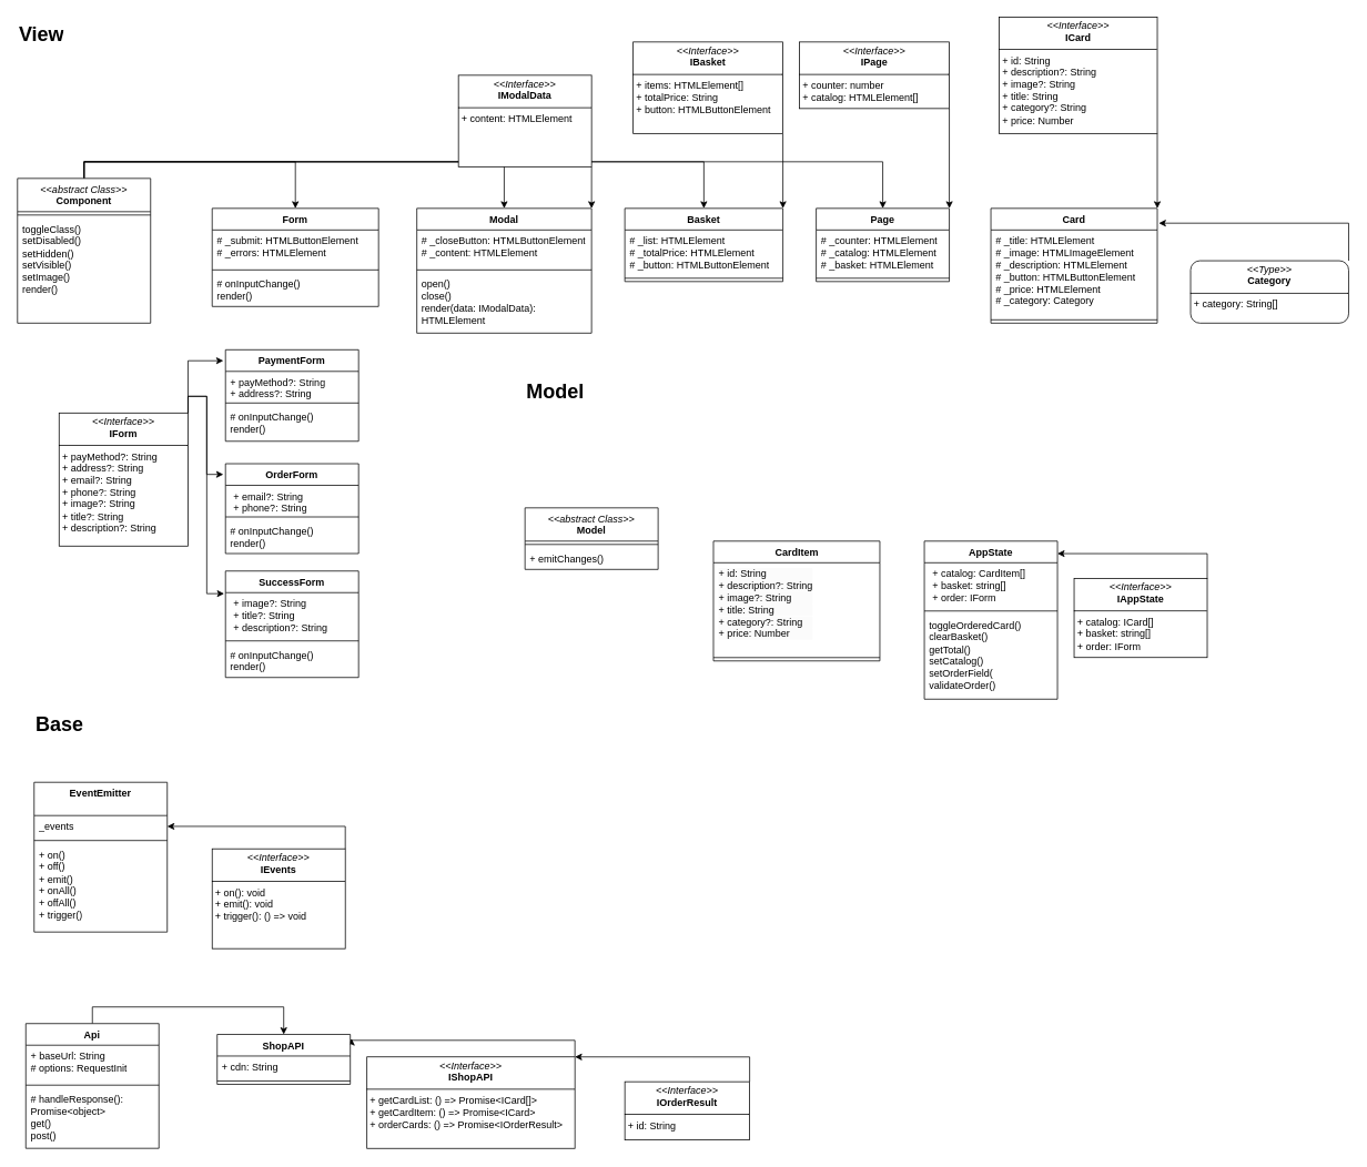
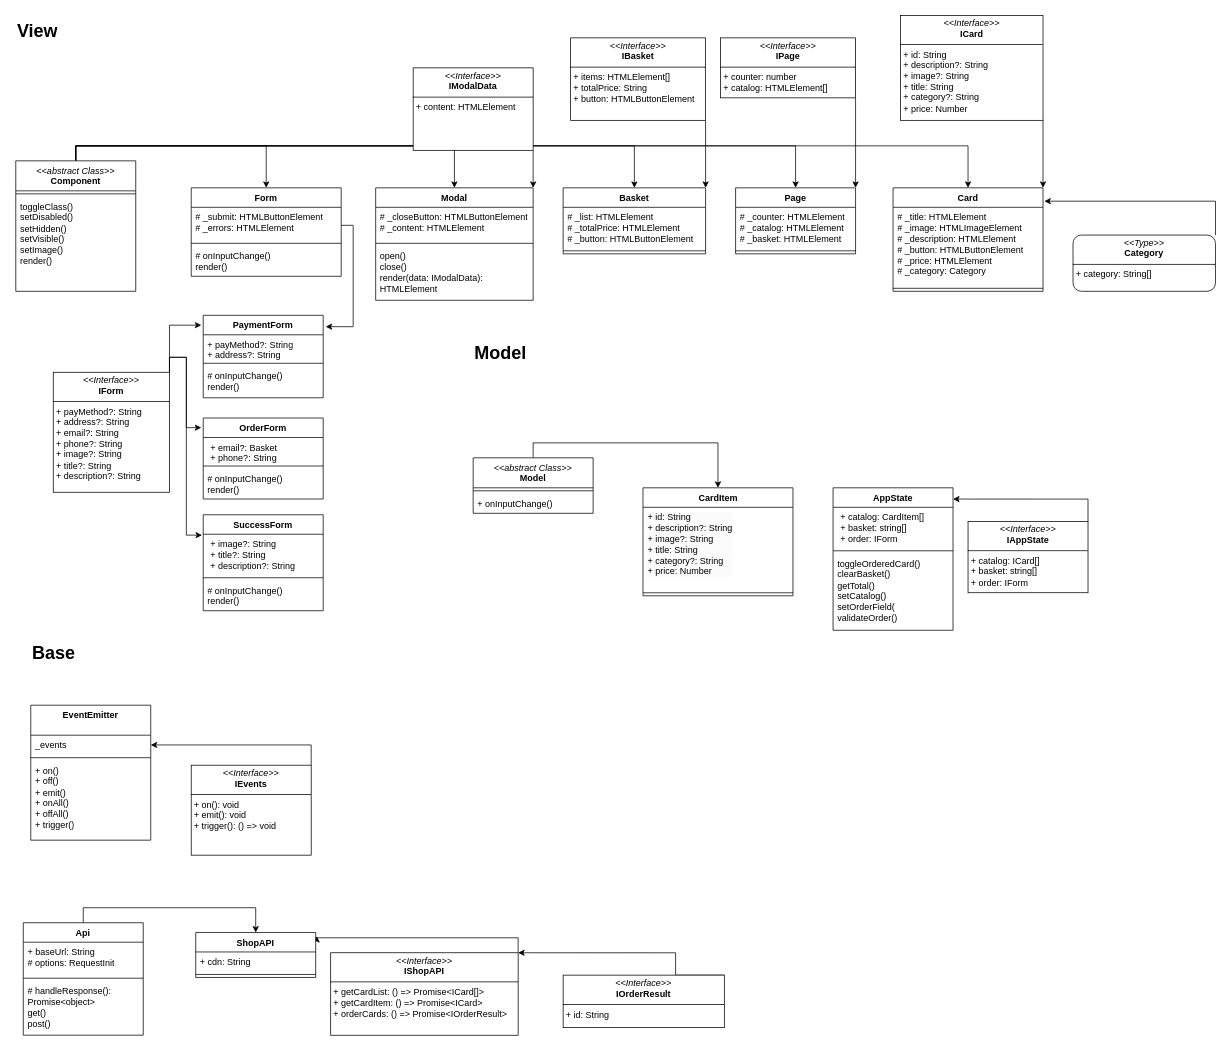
+ <mxCell id="19" style="edgeStyle=orthogonalEdgeStyle;rounded=0;orthogonalLoop=1;jettySize=auto;html=1;exitX=0.5;exitY=0;exitDx=0;exitDy=0;entryX=0.5;entryY=0;entryDx=0;entryDy=0;" parent="1" source="20" target="8" edge="1"><mxGeometry relative="1" as="geometry" /></mxCell>
+ <mxCell id="70" style="edgeStyle=orthogonalEdgeStyle;rounded=0;orthogonalLoop=1;jettySize=auto;html=1;entryX=1.021;entryY=0.138;entryDx=0;entryDy=0;entryPerimeter=0;" parent="1" source="37" target="43" edge="1"><mxGeometry relative="1" as="geometry"><Array as="points"><mxPoint x="470" y="300" /><mxPoint x="470" y="435" /></Array></mxGeometry></mxCell>
+ <mxCell id="23" style="edgeStyle=orthogonalEdgeStyle;rounded=0;orthogonalLoop=1;jettySize=auto;html=1;exitX=0.5;exitY=0;exitDx=0;exitDy=0;entryX=0.5;entryY=0;entryDx=0;entryDy=0;" parent="1" source="24" target="55" edge="1"><mxGeometry relative="1" as="geometry" /></mxCell>
- <mxCell id="48" value="&lt;p style=&quot;margin: 0px 0px 0px 4px;&quot;&gt;&lt;span style=&quot;background-color: initial;&quot;&gt;+ email?: String&lt;/span&gt;&lt;/p&gt;&lt;p style=&quot;margin: 0px 0px 0px 4px;&quot;&gt;+ phone?: String&lt;/p&gt;" style="text;strokeColor=none;fillColor=none;align=left;verticalAlign=top;spacingLeft=4;spacingRight=4;overflow=hidden;rotatable=0;points=[[0,0.5],[1,0.5]];portConstraint=eastwest;whiteSpace=wrap;html=1;" vertex="1" parent="47"><mxGeometry y="26" width="160" height="34" as="geometry" /></mxCell>
+ <mxCell id="48" value="&lt;p style=&quot;margin: 0px 0px 0px 4px;&quot;&gt;&lt;span style=&quot;background-color: initial;&quot;&gt;+ email?: Basket&lt;/span&gt;&lt;/p&gt;&lt;p style=&quot;margin: 0px 0px 0px 4px;&quot;&gt;+ phone?: String&lt;/p&gt;" style="text;strokeColor=none;fillColor=none;align=left;verticalAlign=top;spacingLeft=4;spacingRight=4;overflow=hidden;rotatable=0;points=[[0,0.5],[1,0.5]];portConstraint=eastwest;whiteSpace=wrap;html=1;" vertex="1" parent="47"><mxGeometry y="26" width="160" height="34" as="geometry" /></mxCell>
- <mxCell id="26" value="+ emitChanges()" style="text;strokeColor=none;fillColor=none;align=left;verticalAlign=top;spacingLeft=4;spacingRight=4;overflow=hidden;rotatable=0;points=[[0,0.5],[1,0.5]];portConstraint=eastwest;whiteSpace=wrap;html=1;" parent="24" vertex="1"><mxGeometry y="48" width="160" height="26" as="geometry" /></mxCell>
+ <mxCell id="26" value="+ onInputChange()" style="text;strokeColor=none;fillColor=none;align=left;verticalAlign=top;spacingLeft=4;spacingRight=4;overflow=hidden;rotatable=0;points=[[0,0.5],[1,0.5]];portConstraint=eastwest;whiteSpace=wrap;html=1;" parent="24" vertex="1"><mxGeometry y="48" width="160" height="26" as="geometry" /></mxCell>
- <mxCell id="78" value="&lt;p style=&quot;margin:0px;margin-top:4px;text-align:center;&quot;&gt;&lt;i&gt;&amp;lt;&amp;lt;Interface&amp;gt;&amp;gt;&lt;/i&gt;&lt;br&gt;&lt;b&gt;IOrderResult&lt;/b&gt;&lt;/p&gt;&lt;hr size=&quot;1&quot; style=&quot;border-style:solid;&quot;&gt;&lt;p style=&quot;margin:0px;margin-left:4px;&quot;&gt;+ id: String&lt;/p&gt;&lt;p style=&quot;margin:0px;margin-left:4px;&quot;&gt;&lt;br&gt;&lt;/p&gt;" style="verticalAlign=top;align=left;overflow=fill;html=1;whiteSpace=wrap;" parent="1" vertex="1"><mxGeometry x="750" y="1300" width="150" height="70" as="geometry" /></mxCell>
+ <mxCell id="78" value="&lt;p style=&quot;margin:0px;margin-top:4px;text-align:center;&quot;&gt;&lt;i&gt;&amp;lt;&amp;lt;Interface&amp;gt;&amp;gt;&lt;/i&gt;&lt;br&gt;&lt;b&gt;IOrderResult&lt;/b&gt;&lt;/p&gt;&lt;hr size=&quot;1&quot; style=&quot;border-style:solid;&quot;&gt;&lt;p style=&quot;margin:0px;margin-left:4px;&quot;&gt;+ id: String&lt;/p&gt;&lt;p style=&quot;margin:0px;margin-left:4px;&quot;&gt;&lt;br&gt;&lt;/p&gt;" style="verticalAlign=top;align=left;overflow=fill;html=1;whiteSpace=wrap;" parent="1" vertex="1"><mxGeometry x="750" y="1300" width="215" height="70" as="geometry" /></mxCell>
